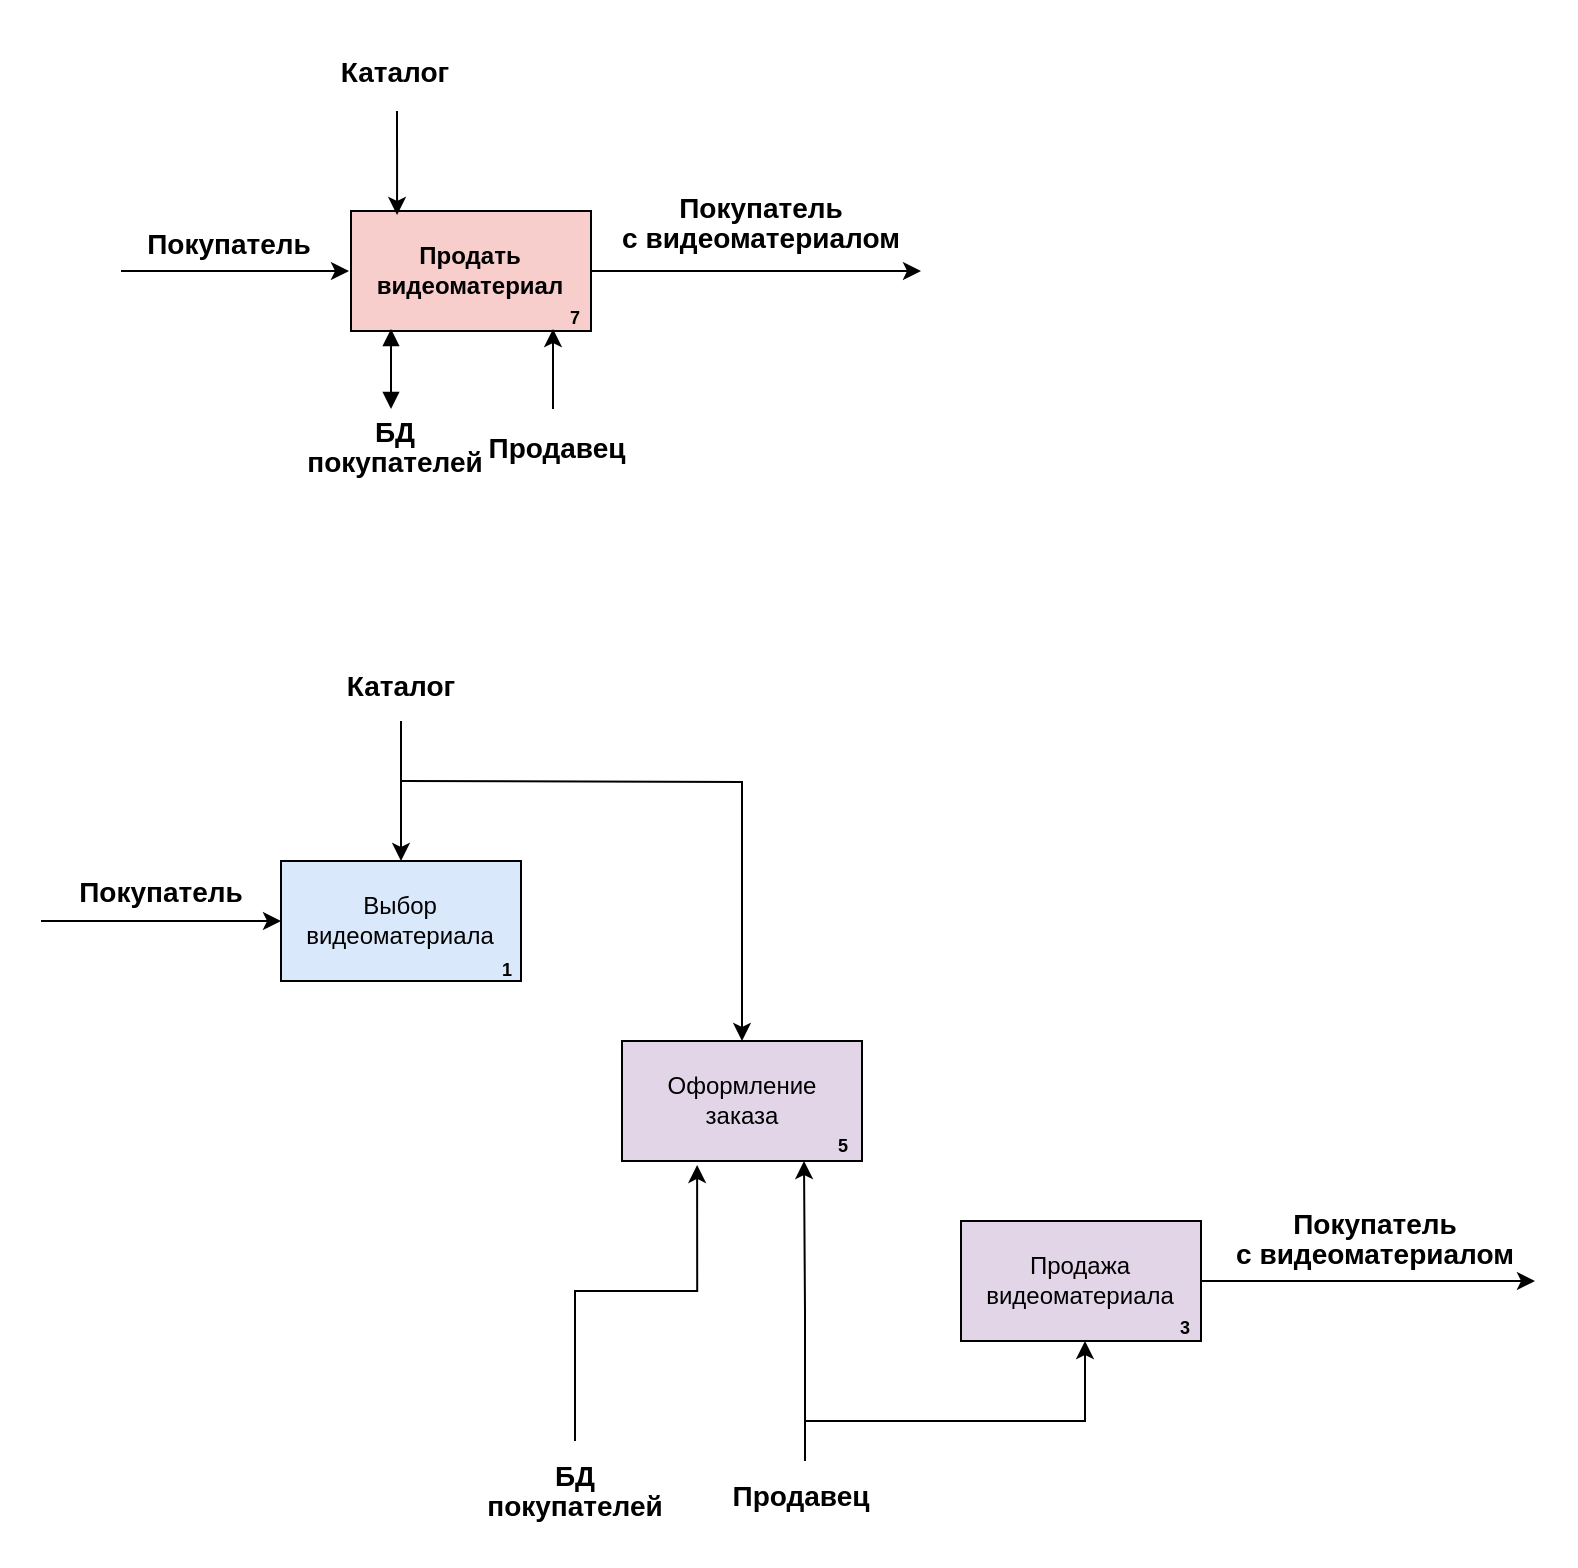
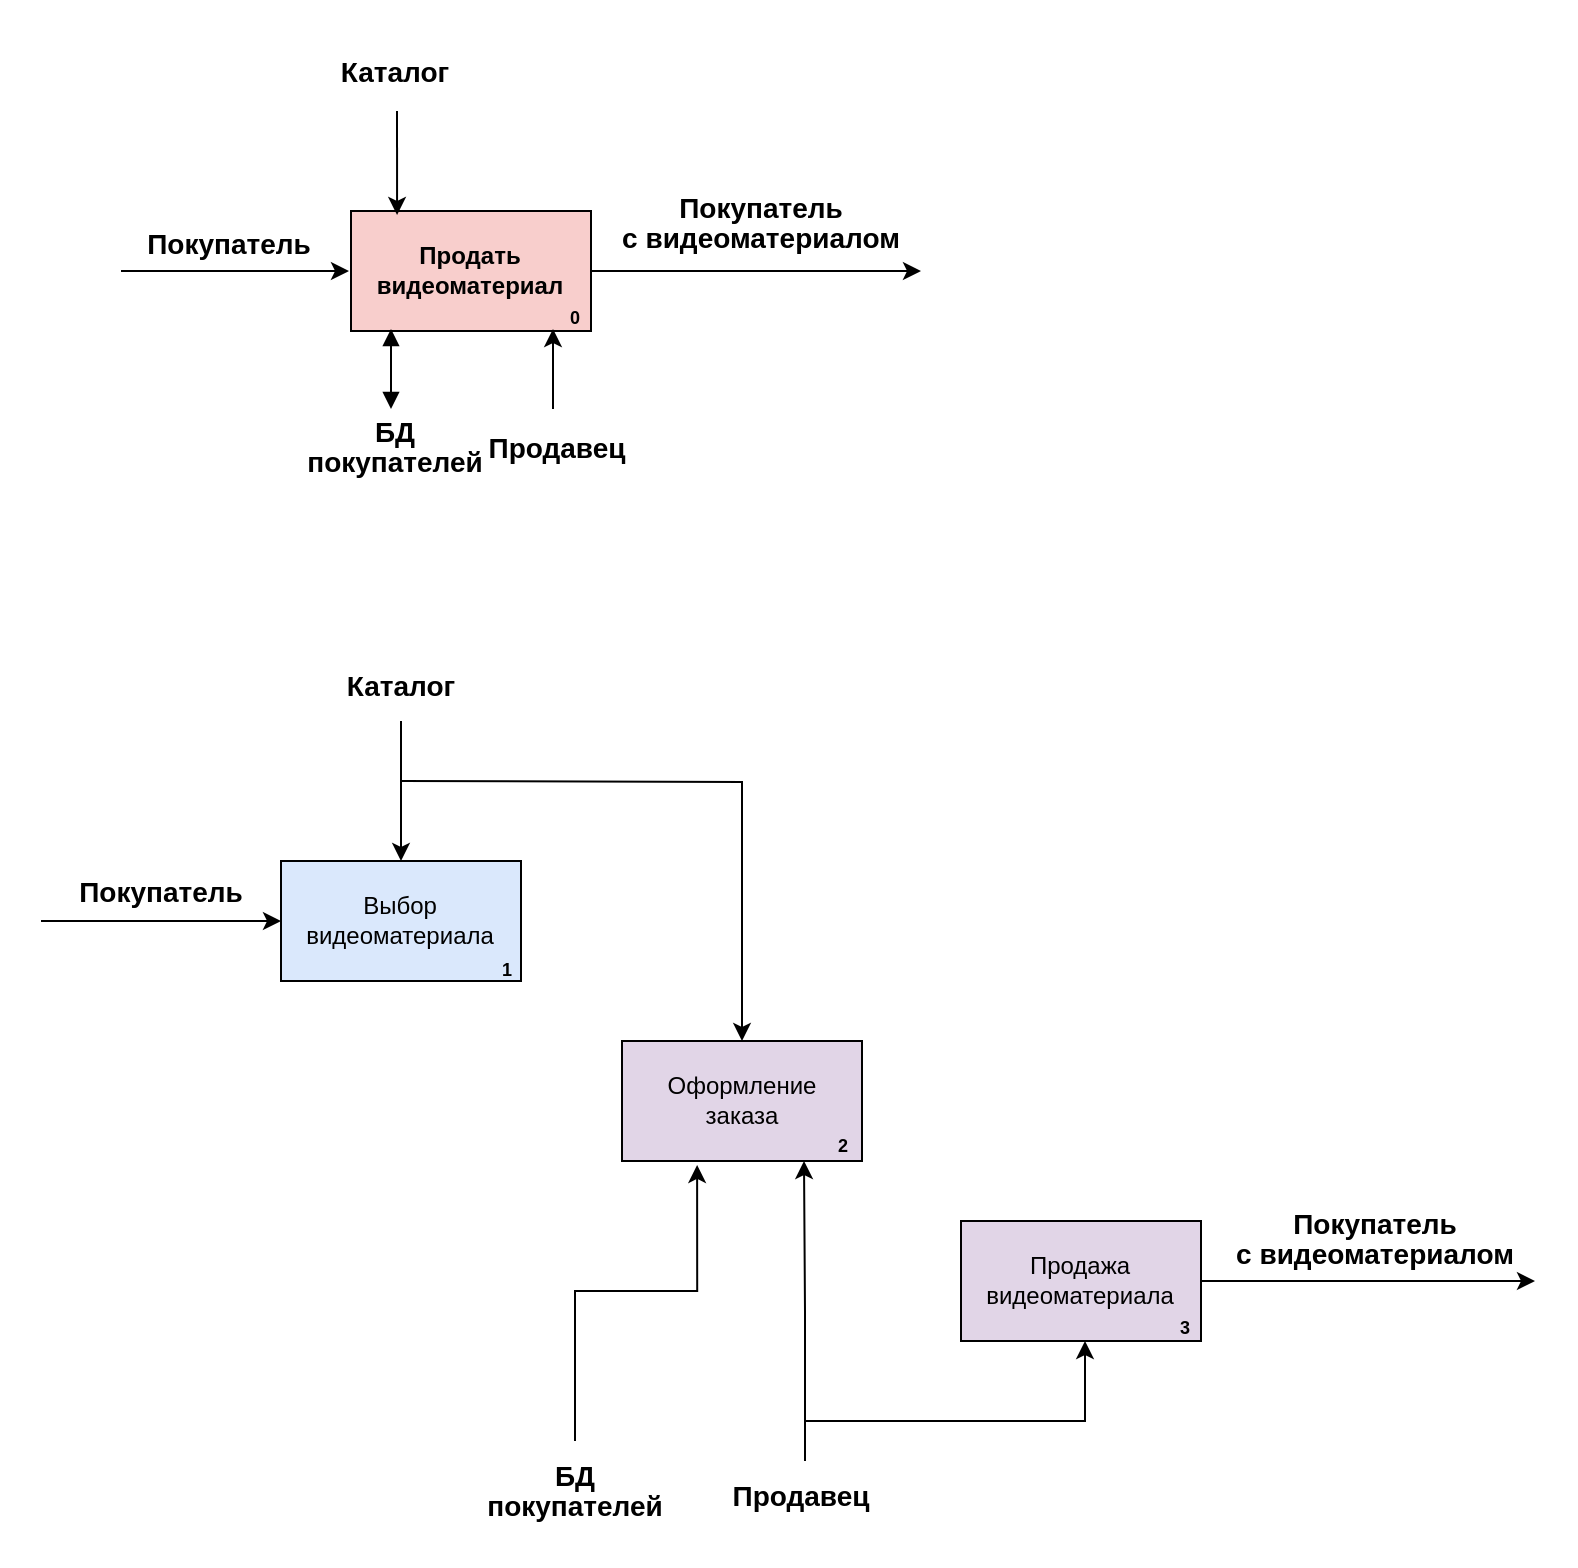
- <mxCell id="6" value="&lt;font style=&quot;font-size: 9px;&quot;&gt;7&lt;/font&gt;" style="text;strokeColor=none;fillColor=none;html=1;fontSize=24;fontStyle=1;verticalAlign=middle;align=center;" vertex="1" parent="1"><mxGeometry x="277" y="144" width="20" height="20" as="geometry" /></mxCell>
+ <mxCell id="6" value="&lt;font style=&quot;font-size: 9px;&quot;&gt;0&lt;/font&gt;" style="text;strokeColor=none;fillColor=none;html=1;fontSize=24;fontStyle=1;verticalAlign=middle;align=center;" vertex="1" parent="1"><mxGeometry x="277" y="144" width="20" height="20" as="geometry" /></mxCell>
- <mxCell id="27" value="&lt;font style=&quot;font-size: 9px;&quot;&gt;5&lt;/font&gt;" style="text;strokeColor=none;fillColor=none;html=1;fontSize=24;fontStyle=1;verticalAlign=middle;align=center;" vertex="1" parent="25"><mxGeometry x="100.5" y="38" width="20" height="20" as="geometry" /></mxCell>
+ <mxCell id="27" value="&lt;font style=&quot;font-size: 9px;&quot;&gt;2&lt;/font&gt;" style="text;strokeColor=none;fillColor=none;html=1;fontSize=24;fontStyle=1;verticalAlign=middle;align=center;" vertex="1" parent="25"><mxGeometry x="100.5" y="38" width="20" height="20" as="geometry" /></mxCell>
